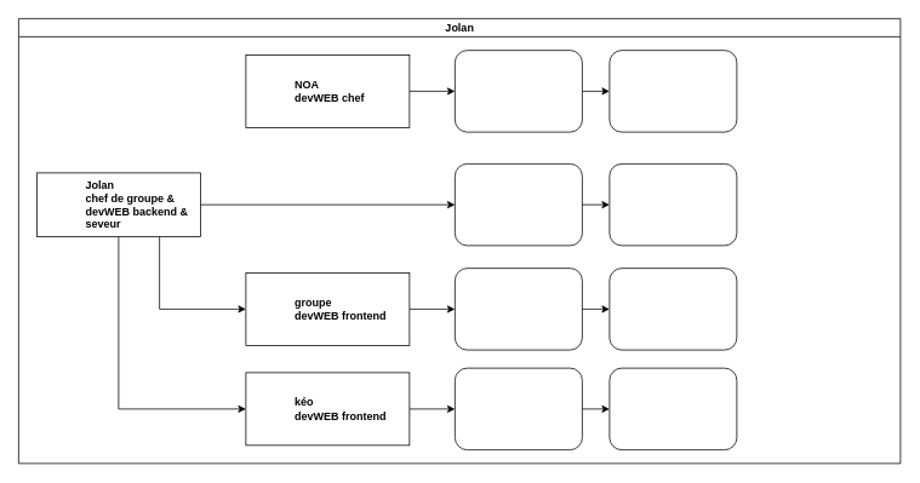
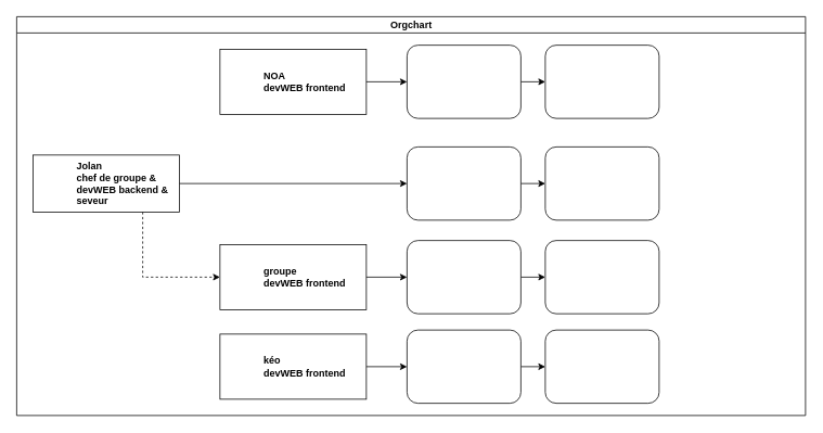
- <mxCell id="2" value="Jolan" style="swimlane;html=1;startSize=20;horizontal=1;containerType=tree;glass=0;" parent="1" vertex="1"><mxGeometry x="20" y="20" width="970" height="490" as="geometry" /></mxCell>
+ <mxCell id="2" value="Orgchart" style="swimlane;html=1;startSize=20;horizontal=1;containerType=tree;glass=0;" parent="1" vertex="1"><mxGeometry x="20" y="20" width="970" height="490" as="geometry" /></mxCell>
- <mxCell id="8" value="NOA&lt;br&gt;&lt;div&gt;devWEB chef&lt;/div&gt;" style="label;image=https://cdn3.iconfinder.com/data/icons/user-avatars-1/512/users-10-3-128.png;whiteSpace=wrap;html=1;rounded=0;glass=0;treeFolding=1;treeMoving=1;" parent="2" vertex="1"><mxGeometry x="250" y="40" width="180" height="80" as="geometry" /></mxCell>
+ <mxCell id="8" value="NOA&lt;br&gt;&lt;div&gt;devWEB frontend&lt;/div&gt;" style="label;image=https://cdn3.iconfinder.com/data/icons/user-avatars-1/512/users-10-3-128.png;whiteSpace=wrap;html=1;rounded=0;glass=0;treeFolding=1;treeMoving=1;" parent="2" vertex="1"><mxGeometry x="250" y="40" width="180" height="80" as="geometry" /></mxCell>
- <mxCell id="4" style="edgeStyle=orthogonalEdgeStyle;rounded=0;orthogonalLoop=1;jettySize=auto;html=1;exitX=0.75;exitY=1;exitDx=0;exitDy=0;entryX=0;entryY=0.5;entryDx=0;entryDy=0;" edge="1" parent="2" source="6" target="12"><mxGeometry relative="1" as="geometry" /></mxCell>
+ <mxCell id="4" style="edgeStyle=orthogonalEdgeStyle;rounded=0;orthogonalLoop=1;jettySize=auto;html=1;exitX=0.75;exitY=1;exitDx=0;exitDy=0;entryX=0;entryY=0.5;entryDx=0;entryDy=0;dashed=1;" edge="1" parent="2" source="6" target="12"><mxGeometry relative="1" as="geometry" /></mxCell>
- <mxCell id="3" style="edgeStyle=orthogonalEdgeStyle;rounded=0;orthogonalLoop=1;jettySize=auto;html=1;exitX=0.5;exitY=1;exitDx=0;exitDy=0;entryX=0;entryY=0.5;entryDx=0;entryDy=0;" edge="1" parent="2" source="6" target="10"><mxGeometry relative="1" as="geometry" /></mxCell>
